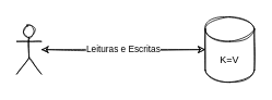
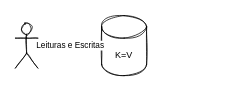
- <mxCell id="2" value="K=V" style="shape=cylinder3;whiteSpace=wrap;html=1;boundedLbl=1;backgroundOutline=1;size=15;sketch=1;" parent="1" vertex="1"><mxGeometry x="250" y="20" width="60" height="80" as="geometry" /></mxCell>
+ <mxCell id="2" value="K=V" style="shape=cylinder3;whiteSpace=wrap;html=1;boundedLbl=1;backgroundOutline=1;size=15;sketch=1;" parent="1" vertex="1"><mxGeometry x="135" y="20" width="60" height="80" as="geometry" /></mxCell>
